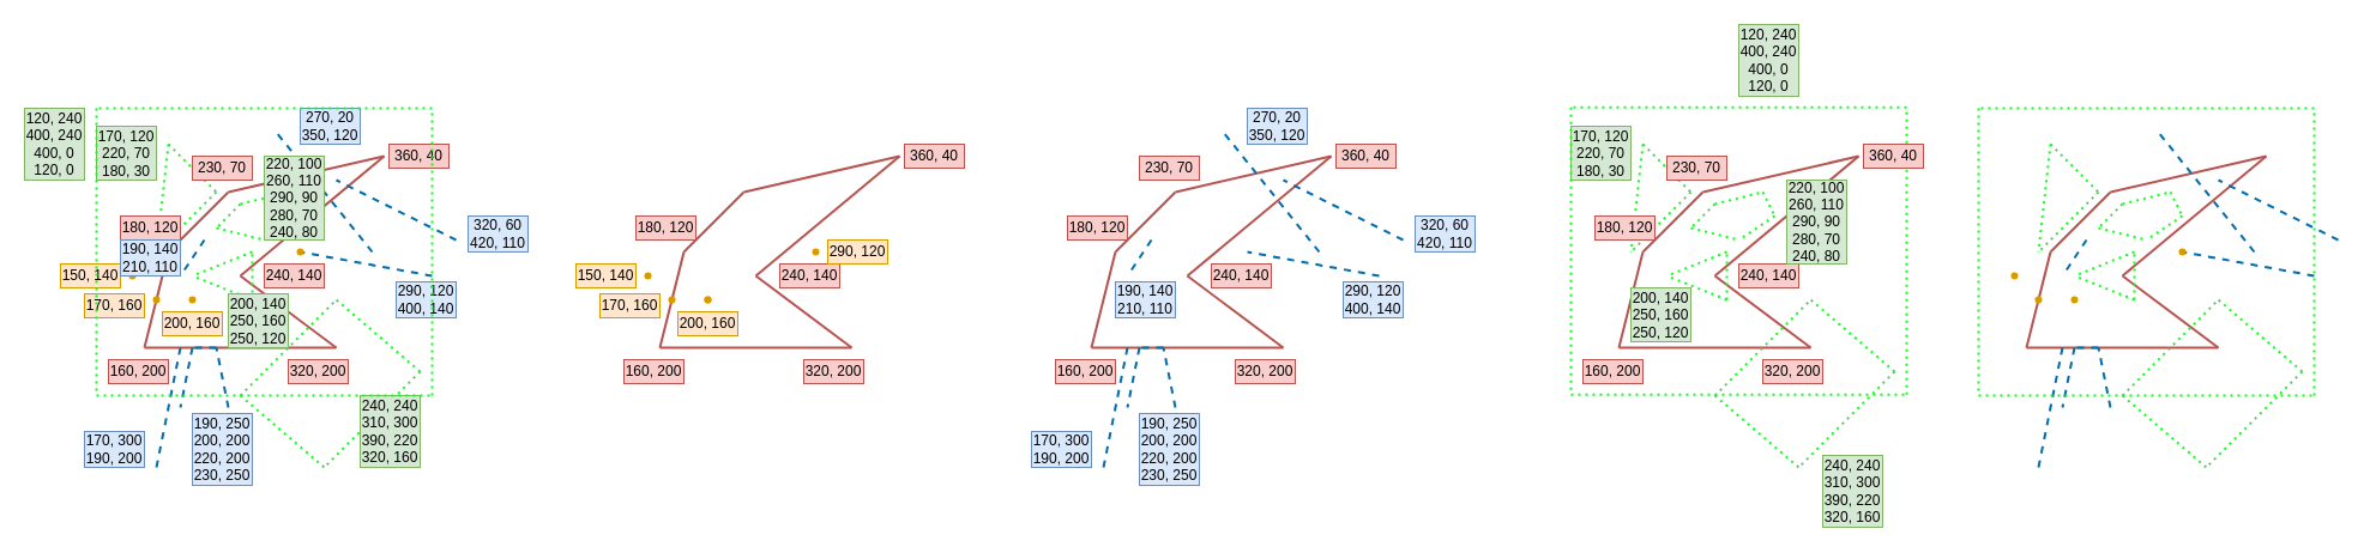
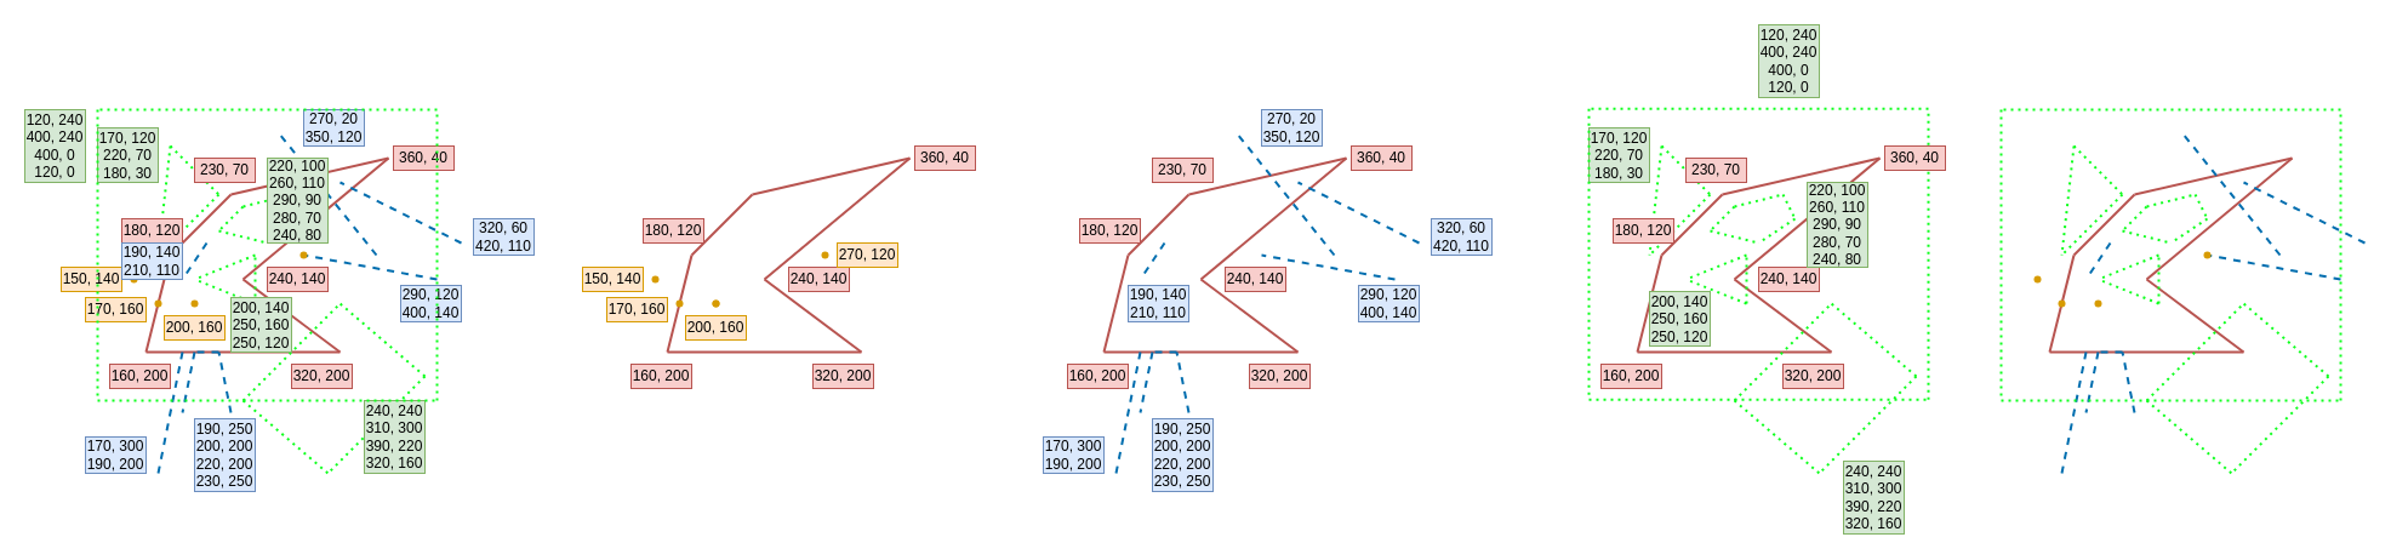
- <mxCell id="165" value="290, 120" style="text;html=1;align=center;verticalAlign=middle;whiteSpace=wrap;rounded=0;fillColor=#ffe6cc;strokeColor=#d79b00;" vertex="1" parent="1"><mxGeometry x="690" y="200" width="50" height="20" as="geometry" /></mxCell>
+ <mxCell id="165" value="270, 120" style="text;html=1;align=center;verticalAlign=middle;whiteSpace=wrap;rounded=0;fillColor=#ffe6cc;strokeColor=#d79b00;" vertex="1" parent="1"><mxGeometry x="690" y="200" width="50" height="20" as="geometry" /></mxCell>
